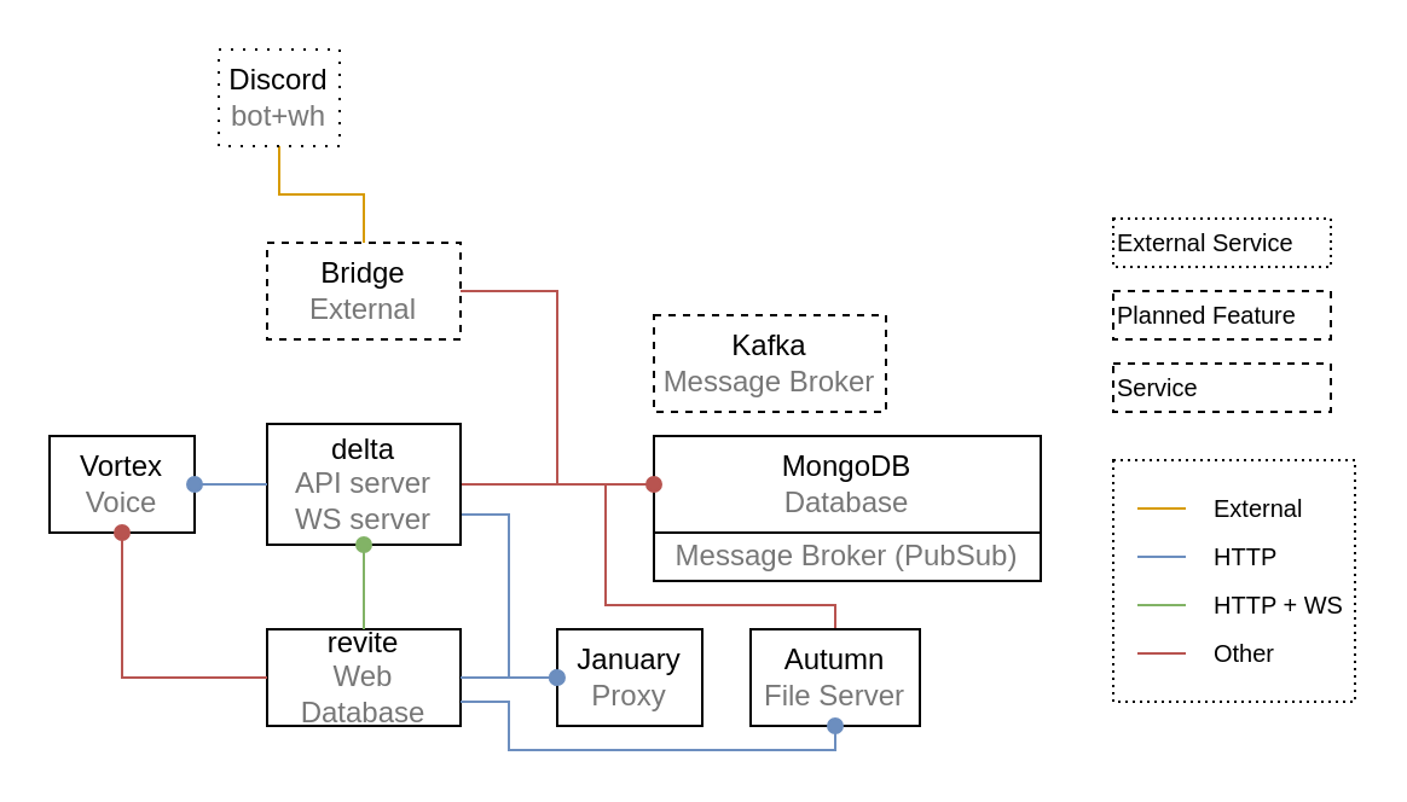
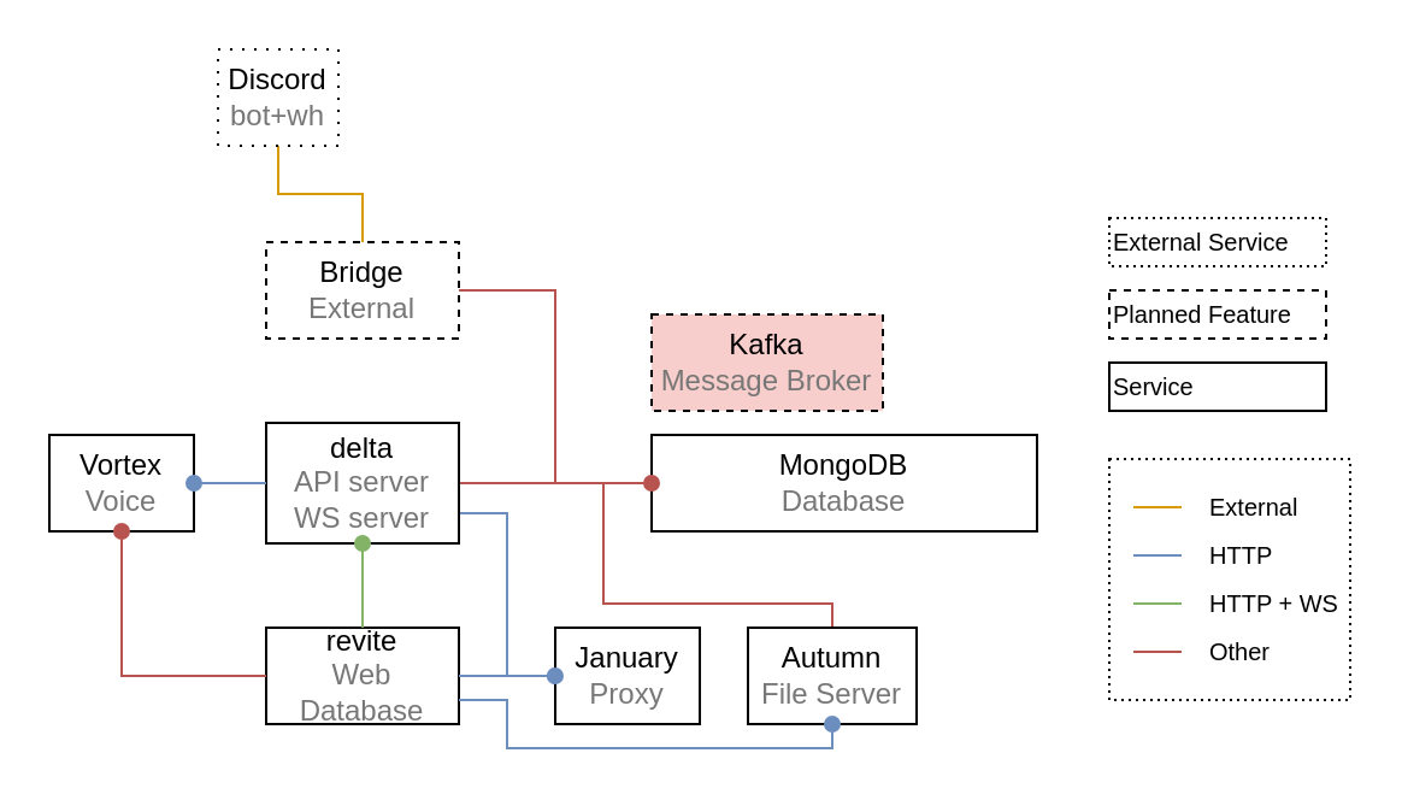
- <mxCell id="19" value="&lt;div&gt;Kafka&lt;/div&gt;&lt;div&gt;&lt;font color=&quot;#777&quot;&gt; Message Broker&lt;/font&gt;&lt;br&gt;&lt;/div&gt;" style="rounded=0;whiteSpace=wrap;html=1;dashed=1;" vertex="1" parent="1"><mxGeometry x="270" y="130" width="96" height="40" as="geometry" /></mxCell>
+ <mxCell id="19" value="&lt;div&gt;Kafka&lt;/div&gt;&lt;div&gt;&lt;font color=&quot;#777&quot;&gt; Message Broker&lt;/font&gt;&lt;br&gt;&lt;/div&gt;" style="rounded=0;whiteSpace=wrap;html=1;dashed=1;fillColor=#f8cecc;" vertex="1" parent="1"><mxGeometry x="270" y="130" width="96" height="40" as="geometry" /></mxCell>
- <mxCell id="33" value="Service" style="rounded=0;whiteSpace=wrap;html=1;fontSize=10;align=left;dashed=1;" vertex="1" parent="1"><mxGeometry x="460" y="150" width="90" height="20" as="geometry" /></mxCell>
+ <mxCell id="33" value="Service" style="rounded=0;whiteSpace=wrap;html=1;fontSize=10;align=left;" vertex="1" parent="1"><mxGeometry x="460" y="150" width="90" height="20" as="geometry" /></mxCell>
- <mxCell id="8" value="&lt;div&gt;&lt;font color=&quot;#777&quot;&gt;Message Broker (PubSub)&lt;/font&gt;&lt;/div&gt;" style="rounded=0;whiteSpace=wrap;html=1;" vertex="1" parent="1"><mxGeometry x="270" y="220" width="160" height="20" as="geometry" /></mxCell>
